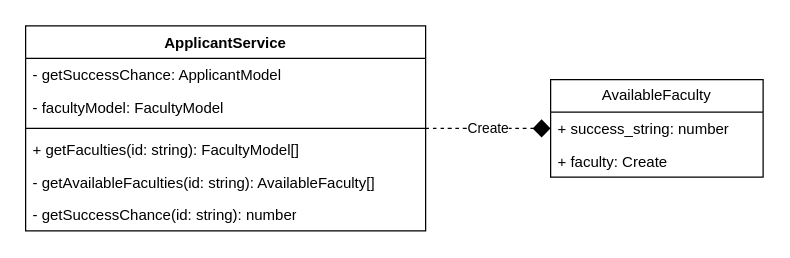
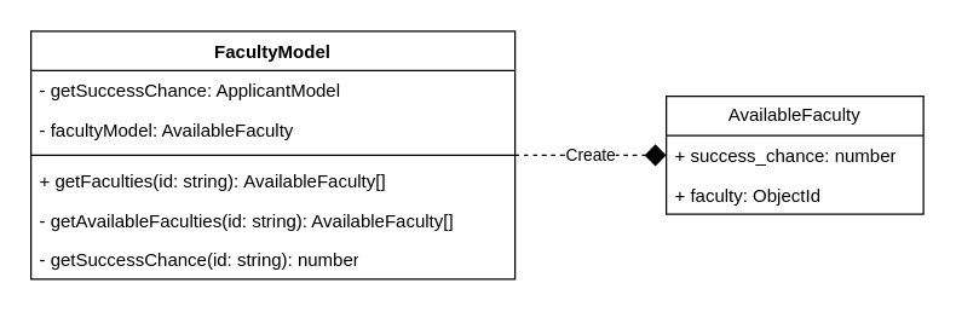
- <mxCell id="2" value="ApplicantService" style="swimlane;fontStyle=1;align=center;verticalAlign=top;childLayout=stackLayout;horizontal=1;startSize=26;horizontalStack=0;resizeParent=1;resizeParentMax=0;resizeLast=0;collapsible=1;marginBottom=0;whiteSpace=wrap;html=1;" vertex="1" parent="1"><mxGeometry x="20" y="20" width="320" height="164" as="geometry" /></mxCell>
+ <mxCell id="2" value="FacultyModel" style="swimlane;fontStyle=1;align=center;verticalAlign=top;childLayout=stackLayout;horizontal=1;startSize=26;horizontalStack=0;resizeParent=1;resizeParentMax=0;resizeLast=0;collapsible=1;marginBottom=0;whiteSpace=wrap;html=1;" vertex="1" parent="1"><mxGeometry x="20" y="20" width="320" height="164" as="geometry" /></mxCell>
- <mxCell id="4" value="- facultyModel&lt;span style=&quot;background-color: initial;&quot;&gt;: FacultyModel&lt;/span&gt;" style="text;strokeColor=none;fillColor=none;align=left;verticalAlign=top;spacingLeft=4;spacingRight=4;overflow=hidden;rotatable=0;points=[[0,0.5],[1,0.5]];portConstraint=eastwest;whiteSpace=wrap;html=1;" vertex="1" parent="2"><mxGeometry y="52" width="320" height="26" as="geometry" /></mxCell>
+ <mxCell id="4" value="- facultyModel&lt;span style=&quot;background-color: initial;&quot;&gt;: AvailableFaculty&lt;/span&gt;" style="text;strokeColor=none;fillColor=none;align=left;verticalAlign=top;spacingLeft=4;spacingRight=4;overflow=hidden;rotatable=0;points=[[0,0.5],[1,0.5]];portConstraint=eastwest;whiteSpace=wrap;html=1;" vertex="1" parent="2"><mxGeometry y="52" width="320" height="26" as="geometry" /></mxCell>
- <mxCell id="10" value="+ success_string: number" style="text;strokeColor=none;fillColor=none;align=left;verticalAlign=top;spacingLeft=4;spacingRight=4;overflow=hidden;rotatable=0;points=[[0,0.5],[1,0.5]];portConstraint=eastwest;whiteSpace=wrap;html=1;" vertex="1" parent="9"><mxGeometry y="26" width="170" height="26" as="geometry" /></mxCell>
+ <mxCell id="10" value="+ success_chance: number" style="text;strokeColor=none;fillColor=none;align=left;verticalAlign=top;spacingLeft=4;spacingRight=4;overflow=hidden;rotatable=0;points=[[0,0.5],[1,0.5]];portConstraint=eastwest;whiteSpace=wrap;html=1;" vertex="1" parent="9"><mxGeometry y="26" width="170" height="26" as="geometry" /></mxCell>
- <mxCell id="6" value="+&amp;nbsp;getFaculties&lt;span style=&quot;background-color: initial;&quot;&gt;(id: string):&amp;nbsp;&lt;/span&gt;FacultyModel[]" style="text;strokeColor=none;fillColor=none;align=left;verticalAlign=top;spacingLeft=4;spacingRight=4;overflow=hidden;rotatable=0;points=[[0,0.5],[1,0.5]];portConstraint=eastwest;whiteSpace=wrap;html=1;" vertex="1" parent="2"><mxGeometry y="86" width="320" height="26" as="geometry" /></mxCell>
+ <mxCell id="6" value="+&amp;nbsp;getFaculties&lt;span style=&quot;background-color: initial;&quot;&gt;(id: string):&amp;nbsp;&lt;/span&gt;AvailableFaculty[]" style="text;strokeColor=none;fillColor=none;align=left;verticalAlign=top;spacingLeft=4;spacingRight=4;overflow=hidden;rotatable=0;points=[[0,0.5],[1,0.5]];portConstraint=eastwest;whiteSpace=wrap;html=1;" vertex="1" parent="2"><mxGeometry y="86" width="320" height="26" as="geometry" /></mxCell>
- <mxCell id="11" value="+ faculty: Create" style="text;strokeColor=none;fillColor=none;align=left;verticalAlign=top;spacingLeft=4;spacingRight=4;overflow=hidden;rotatable=0;points=[[0,0.5],[1,0.5]];portConstraint=eastwest;whiteSpace=wrap;html=1;" vertex="1" parent="9"><mxGeometry y="52" width="170" height="26" as="geometry" /></mxCell>
+ <mxCell id="11" value="+ faculty: ObjectId" style="text;strokeColor=none;fillColor=none;align=left;verticalAlign=top;spacingLeft=4;spacingRight=4;overflow=hidden;rotatable=0;points=[[0,0.5],[1,0.5]];portConstraint=eastwest;whiteSpace=wrap;html=1;" vertex="1" parent="9"><mxGeometry y="52" width="170" height="26" as="geometry" /></mxCell>
